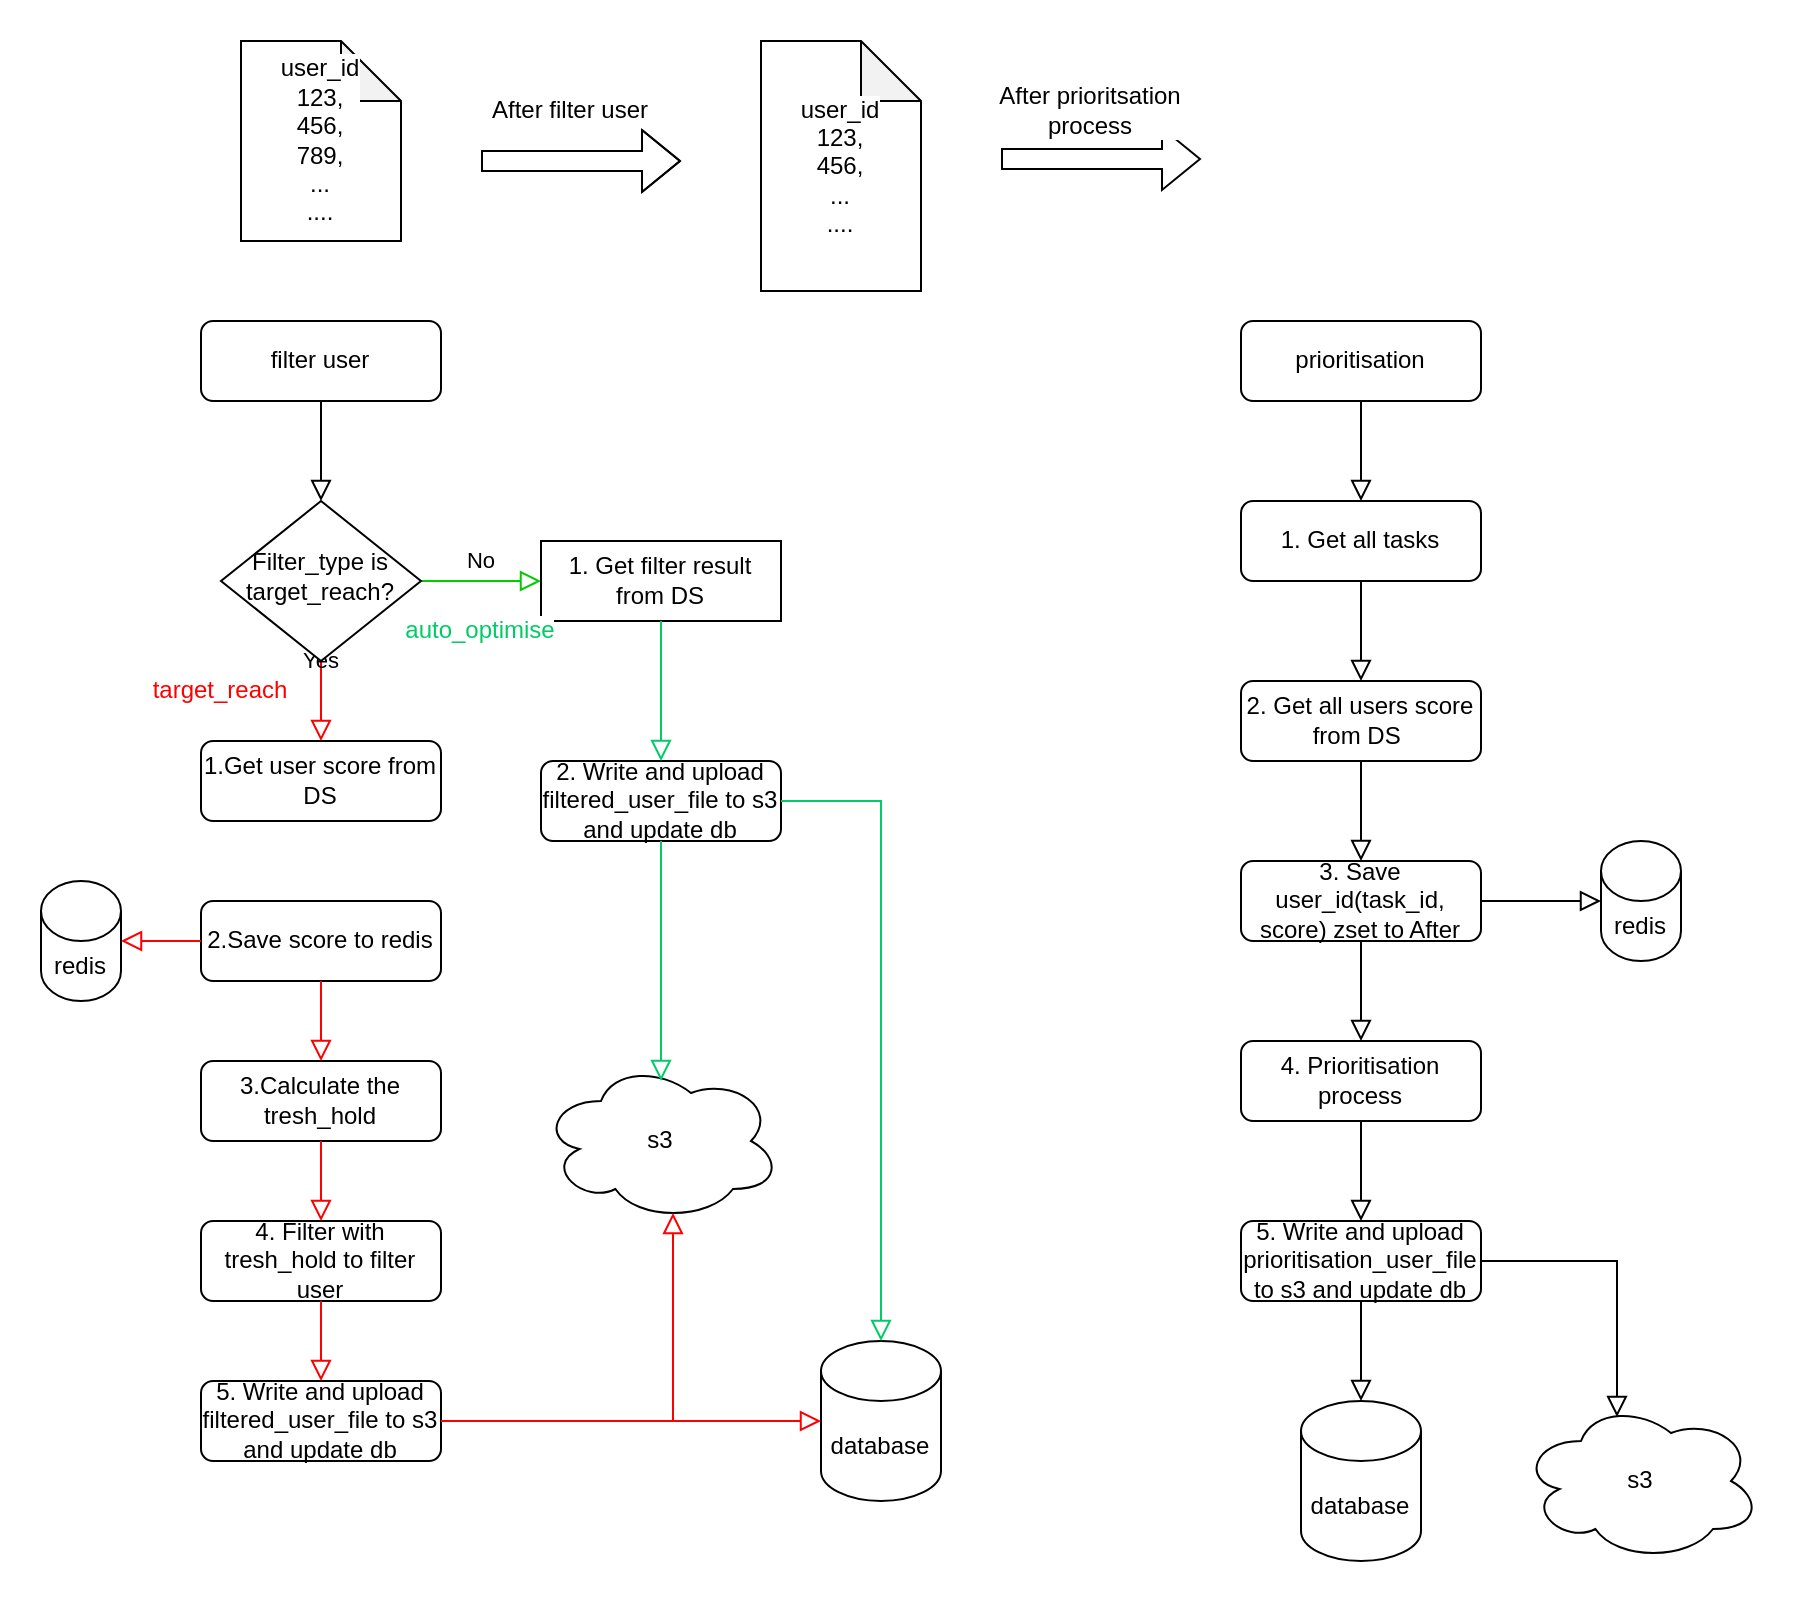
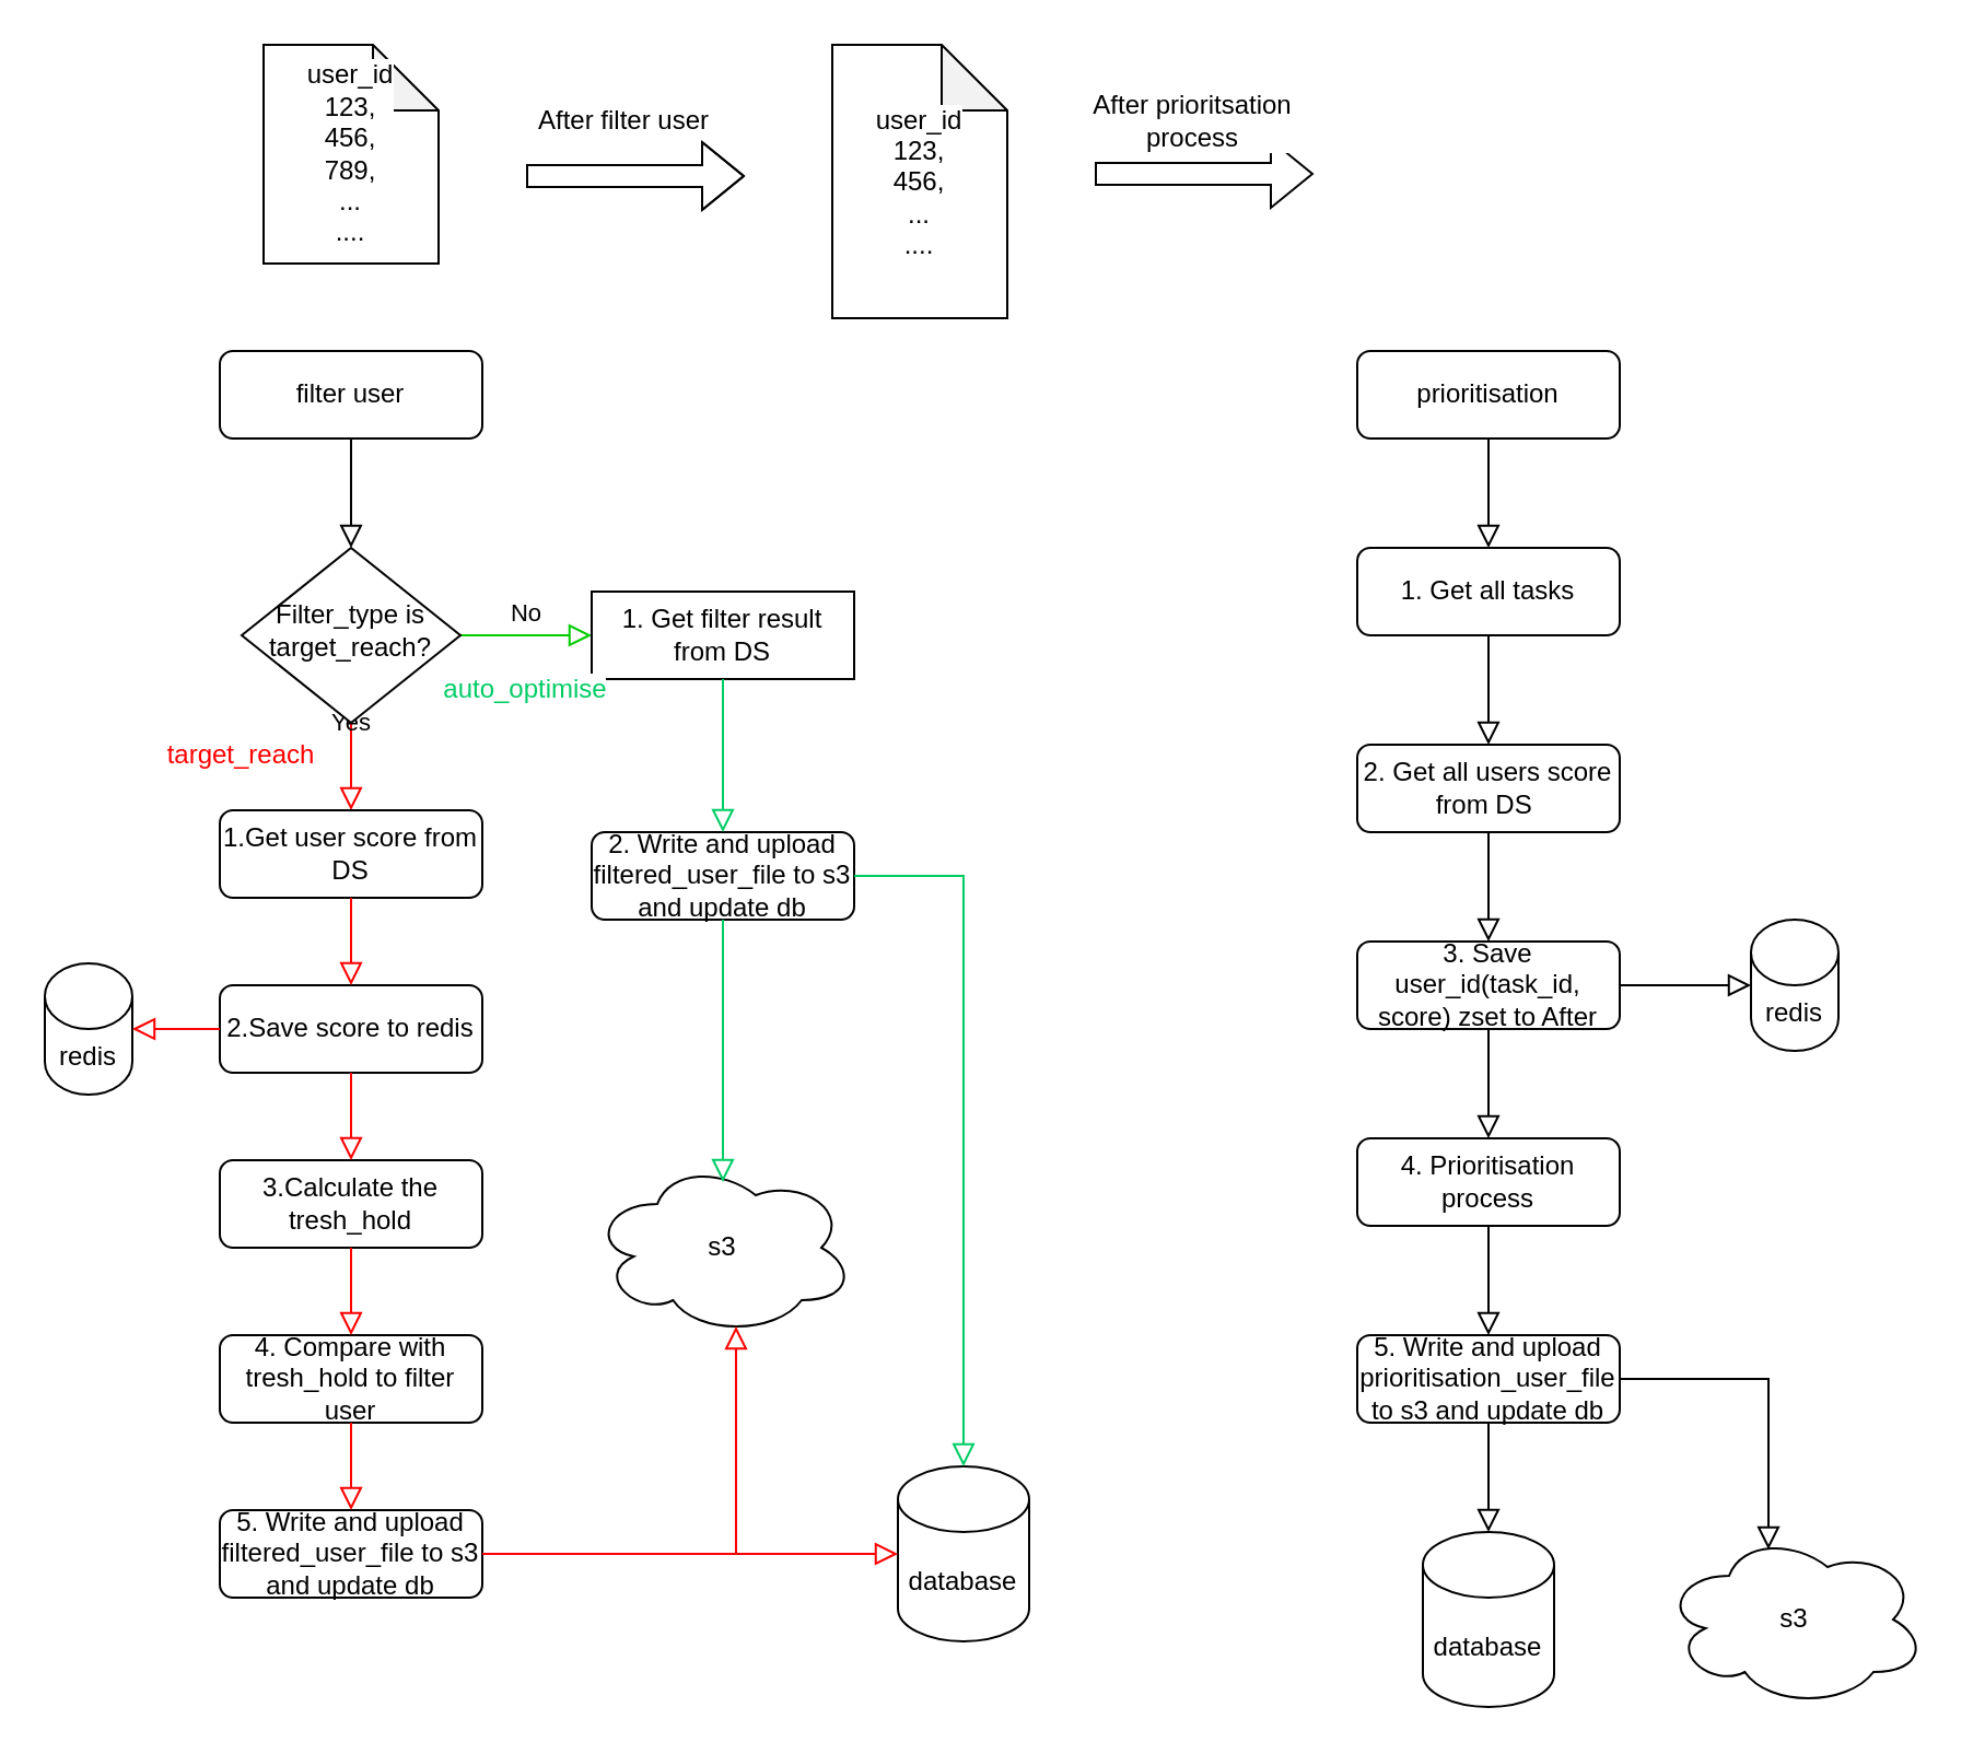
+ <mxCell id="11" value="" style="rounded=0;html=1;jettySize=auto;orthogonalLoop=1;fontSize=11;endArrow=block;endFill=0;endSize=8;strokeWidth=1;shadow=0;labelBackgroundColor=none;edgeStyle=orthogonalEdgeStyle;exitX=0.5;exitY=1;exitDx=0;exitDy=0;strokeColor=#FF0000;" edge="1" parent="1" source="9" target="8"><mxGeometry relative="1" as="geometry"><mxPoint x="170" y="210" as="sourcePoint" /><mxPoint x="170" y="260" as="targetPoint" /></mxGeometry></mxCell>
- <mxCell id="13" value="4. Filter with tresh_hold to filter user" style="rounded=1;whiteSpace=wrap;html=1;fontSize=12;glass=0;strokeWidth=1;shadow=0;" vertex="1" parent="1"><mxGeometry x="100" y="610" width="120" height="40" as="geometry" /></mxCell>
+ <mxCell id="13" value="4. Compare with tresh_hold to filter user" style="rounded=1;whiteSpace=wrap;html=1;fontSize=12;glass=0;strokeWidth=1;shadow=0;" vertex="1" parent="1"><mxGeometry x="100" y="610" width="120" height="40" as="geometry" /></mxCell>
